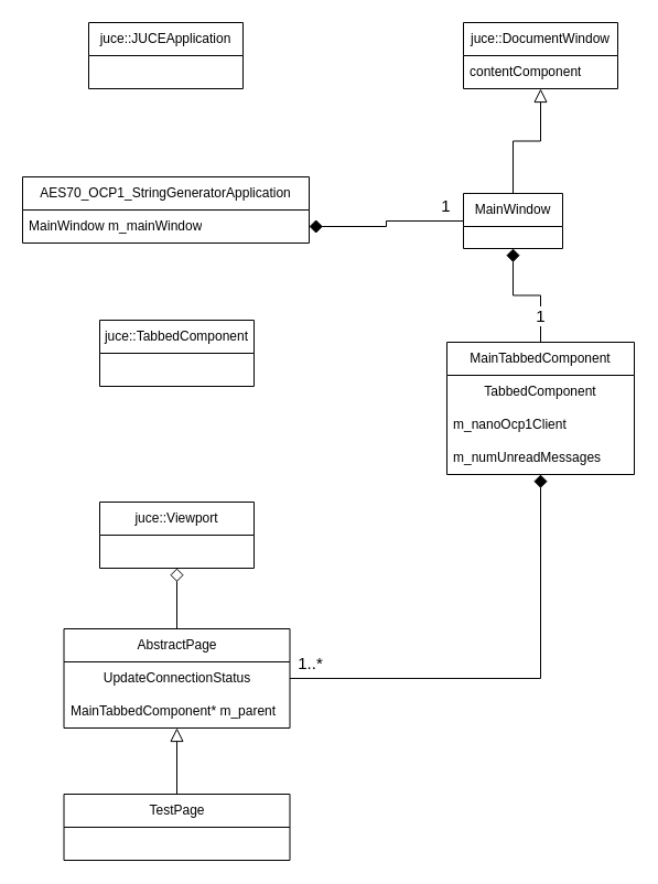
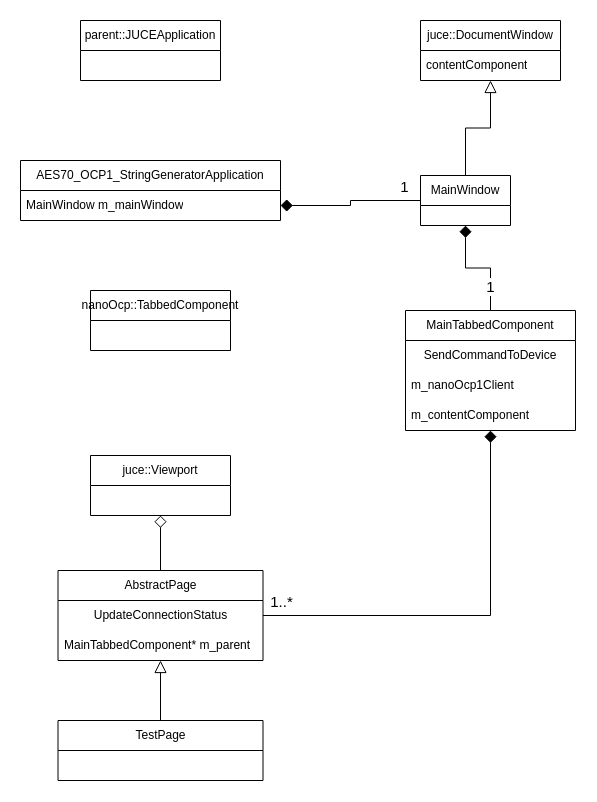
- <mxCell id="4" value="juce::JUCEApplication" style="swimlane;fontStyle=0;childLayout=stackLayout;horizontal=1;startSize=30;horizontalStack=0;resizeParent=1;resizeParentMax=0;resizeLast=0;collapsible=1;marginBottom=0;whiteSpace=wrap;html=1;" parent="1" vertex="1"><mxGeometry x="80" y="20" width="140" height="60" as="geometry" /></mxCell>
+ <mxCell id="4" value="parent::JUCEApplication" style="swimlane;fontStyle=0;childLayout=stackLayout;horizontal=1;startSize=30;horizontalStack=0;resizeParent=1;resizeParentMax=0;resizeLast=0;collapsible=1;marginBottom=0;whiteSpace=wrap;html=1;" parent="1" vertex="1"><mxGeometry x="80" y="20" width="140" height="60" as="geometry" /></mxCell>
- <mxCell id="17" value="juce::TabbedComponent" style="swimlane;fontStyle=0;childLayout=stackLayout;horizontal=1;startSize=30;horizontalStack=0;resizeParent=1;resizeParentMax=0;resizeLast=0;collapsible=1;marginBottom=0;whiteSpace=wrap;html=1;" parent="1" vertex="1"><mxGeometry x="90" y="290" width="140" height="60" as="geometry" /></mxCell>
+ <mxCell id="17" value="nanoOcp::TabbedComponent" style="swimlane;fontStyle=0;childLayout=stackLayout;horizontal=1;startSize=30;horizontalStack=0;resizeParent=1;resizeParentMax=0;resizeLast=0;collapsible=1;marginBottom=0;whiteSpace=wrap;html=1;" parent="1" vertex="1"><mxGeometry x="90" y="290" width="140" height="60" as="geometry" /></mxCell>
- <mxCell id="14" value="TabbedComponent" style="text;html=1;strokeColor=none;fillColor=none;align=center;verticalAlign=middle;whiteSpace=wrap;rounded=0;" parent="13" vertex="1"><mxGeometry y="30" width="170" height="30" as="geometry" /></mxCell>
+ <mxCell id="14" value="SendCommandToDevice" style="text;html=1;strokeColor=none;fillColor=none;align=center;verticalAlign=middle;whiteSpace=wrap;rounded=0;" parent="13" vertex="1"><mxGeometry y="30" width="170" height="30" as="geometry" /></mxCell>
- <mxCell id="16" value="m_numUnreadMessages" style="text;strokeColor=none;fillColor=none;align=left;verticalAlign=middle;spacingLeft=4;spacingRight=4;overflow=hidden;points=[[0,0.5],[1,0.5]];portConstraint=eastwest;rotatable=0;whiteSpace=wrap;html=1;" parent="13" vertex="1"><mxGeometry y="90" width="170" height="30" as="geometry" /></mxCell>
+ <mxCell id="16" value="m_contentComponent" style="text;strokeColor=none;fillColor=none;align=left;verticalAlign=middle;spacingLeft=4;spacingRight=4;overflow=hidden;points=[[0,0.5],[1,0.5]];portConstraint=eastwest;rotatable=0;whiteSpace=wrap;html=1;" parent="13" vertex="1"><mxGeometry y="90" width="170" height="30" as="geometry" /></mxCell>
